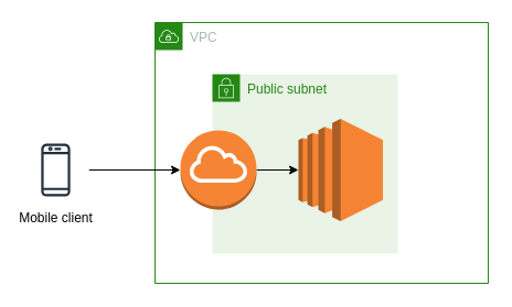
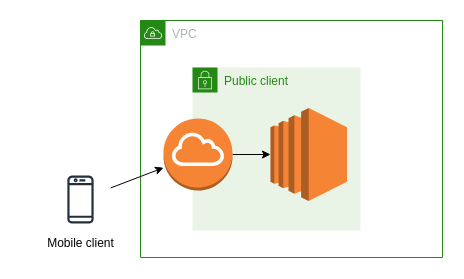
- <mxCell id="3" value="Public subnet" style="points=[[0,0],[0.25,0],[0.5,0],[0.75,0],[1,0],[1,0.25],[1,0.5],[1,0.75],[1,1],[0.75,1],[0.5,1],[0.25,1],[0,1],[0,0.75],[0,0.5],[0,0.25]];outlineConnect=0;gradientColor=none;html=1;whiteSpace=wrap;fontSize=12;fontStyle=0;container=1;pointerEvents=0;collapsible=0;recursiveResize=0;shape=mxgraph.aws4.group;grIcon=mxgraph.aws4.group_security_group;grStroke=0;strokeColor=#248814;fillColor=#E9F3E6;verticalAlign=top;align=left;spacingLeft=30;fontColor=#248814;dashed=0;" parent="2" vertex="1"><mxGeometry x="52" y="47" width="168" height="163" as="geometry" /></mxCell>
+ <mxCell id="3" value="Public client" style="points=[[0,0],[0.25,0],[0.5,0],[0.75,0],[1,0],[1,0.25],[1,0.5],[1,0.75],[1,1],[0.75,1],[0.5,1],[0.25,1],[0,1],[0,0.75],[0,0.5],[0,0.25]];outlineConnect=0;gradientColor=none;html=1;whiteSpace=wrap;fontSize=12;fontStyle=0;container=1;pointerEvents=0;collapsible=0;recursiveResize=0;shape=mxgraph.aws4.group;grIcon=mxgraph.aws4.group_security_group;grStroke=0;strokeColor=#248814;fillColor=#E9F3E6;verticalAlign=top;align=left;spacingLeft=30;fontColor=#248814;dashed=0;" parent="2" vertex="1"><mxGeometry x="52" y="47" width="168" height="163" as="geometry" /></mxCell>
- <mxCell id="8" value="Mobile client" style="sketch=0;outlineConnect=0;fontColor=#050000;gradientColor=none;strokeColor=#232F3E;fillColor=#ffffff;dashed=0;verticalLabelPosition=bottom;verticalAlign=top;align=center;html=1;fontSize=12;fontStyle=0;aspect=fixed;shape=mxgraph.aws4.resourceIcon;resIcon=mxgraph.aws4.mobile_client;" parent="1" vertex="1"><mxGeometry x="20" y="124" width="60" height="60" as="geometry" /></mxCell>
+ <mxCell id="8" value="Mobile client" style="sketch=0;outlineConnect=0;fontColor=#050000;gradientColor=none;strokeColor=#232F3E;fillColor=#ffffff;dashed=0;verticalLabelPosition=bottom;verticalAlign=top;align=center;html=1;fontSize=12;fontStyle=0;aspect=fixed;shape=mxgraph.aws4.resourceIcon;resIcon=mxgraph.aws4.mobile_client;" parent="1" vertex="1"><mxGeometry x="50" y="169" width="60" height="60" as="geometry" /></mxCell>
